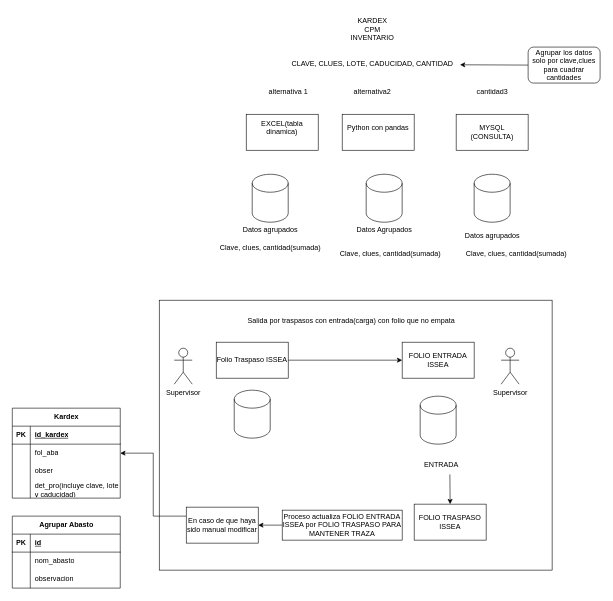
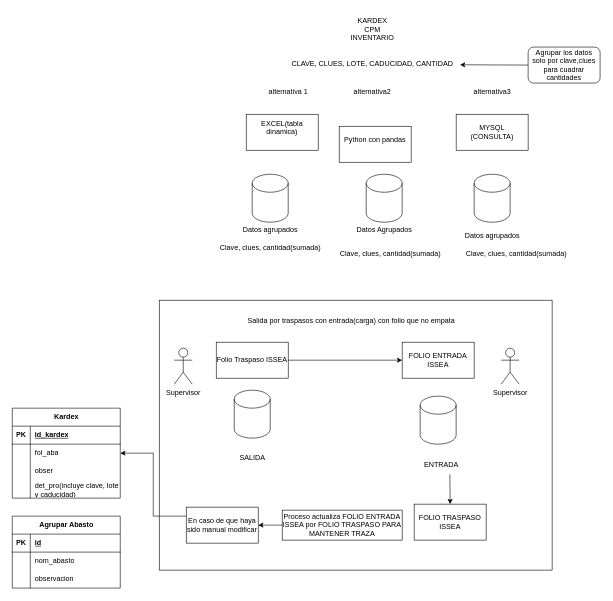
- <mxCell id="12" value="cantidad3" style="text;html=1;align=center;verticalAlign=middle;resizable=0;points=[];autosize=1;strokeColor=none;fillColor=none;" vertex="1" parent="1"><mxGeometry x="775" y="138" width="90" height="30" as="geometry" /></mxCell>
+ <mxCell id="12" value="alternativa3" style="text;html=1;align=center;verticalAlign=middle;resizable=0;points=[];autosize=1;strokeColor=none;fillColor=none;" vertex="1" parent="1"><mxGeometry x="775" y="138" width="90" height="30" as="geometry" /></mxCell>
- <mxCell id="5" value="Python con pandas&lt;div&gt;&lt;br&gt;&lt;/div&gt;" style="rounded=0;whiteSpace=wrap;html=1;" vertex="1" parent="1"><mxGeometry x="570" y="190" width="120" height="60" as="geometry" /></mxCell>
+ <mxCell id="5" value="Python con pandas&lt;div&gt;&lt;br&gt;&lt;/div&gt;" style="rounded=0;whiteSpace=wrap;html=1;" vertex="1" parent="1"><mxGeometry x="565" y="210" width="120" height="60" as="geometry" /></mxCell>
+ <mxCell id="24" value="SALIDA" style="text;html=1;align=center;verticalAlign=middle;resizable=0;points=[];autosize=1;strokeColor=none;fillColor=none;" vertex="1" parent="1"><mxGeometry x="385" y="748" width="70" height="30" as="geometry" /></mxCell>
